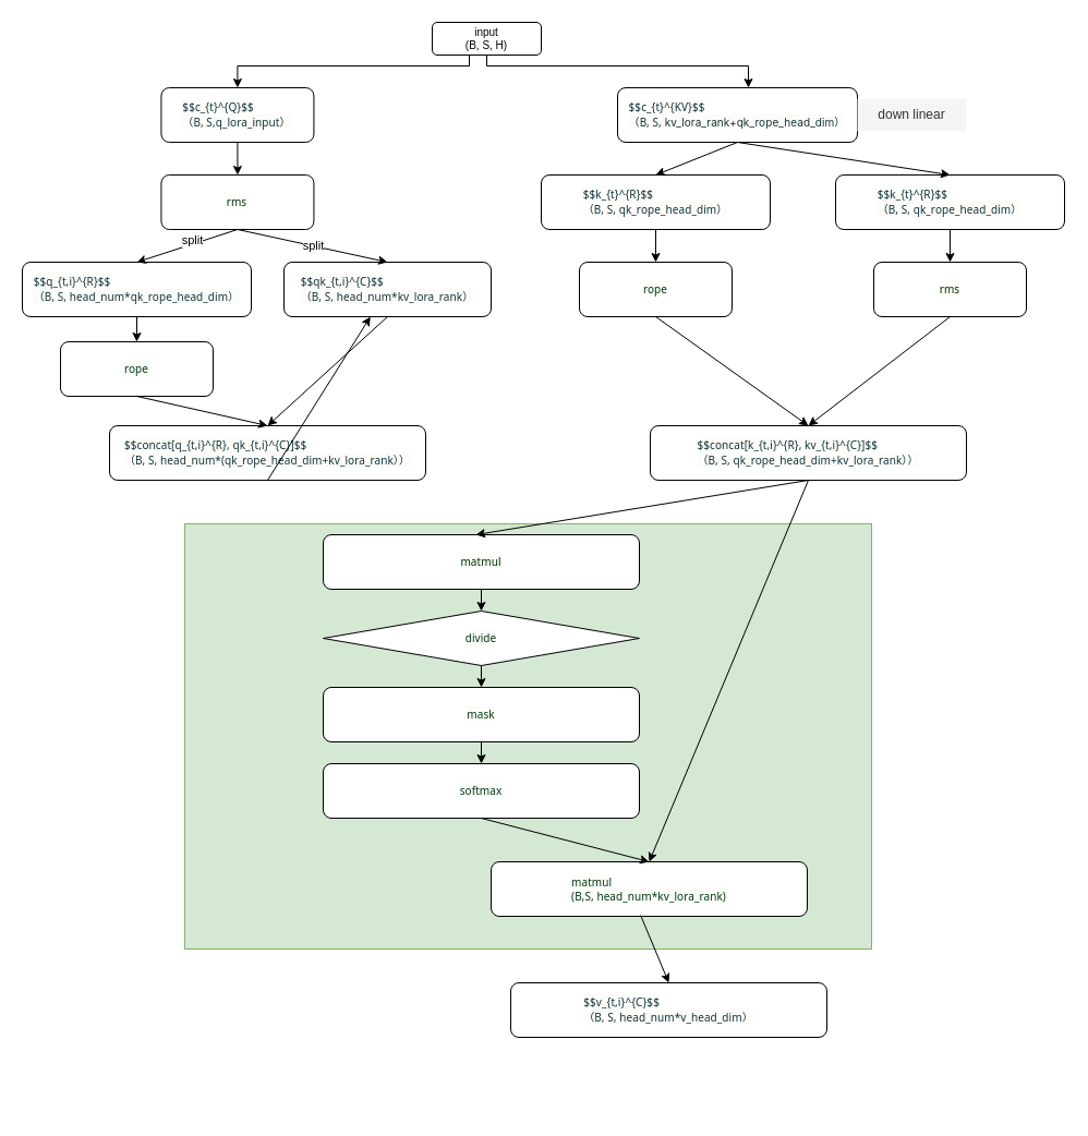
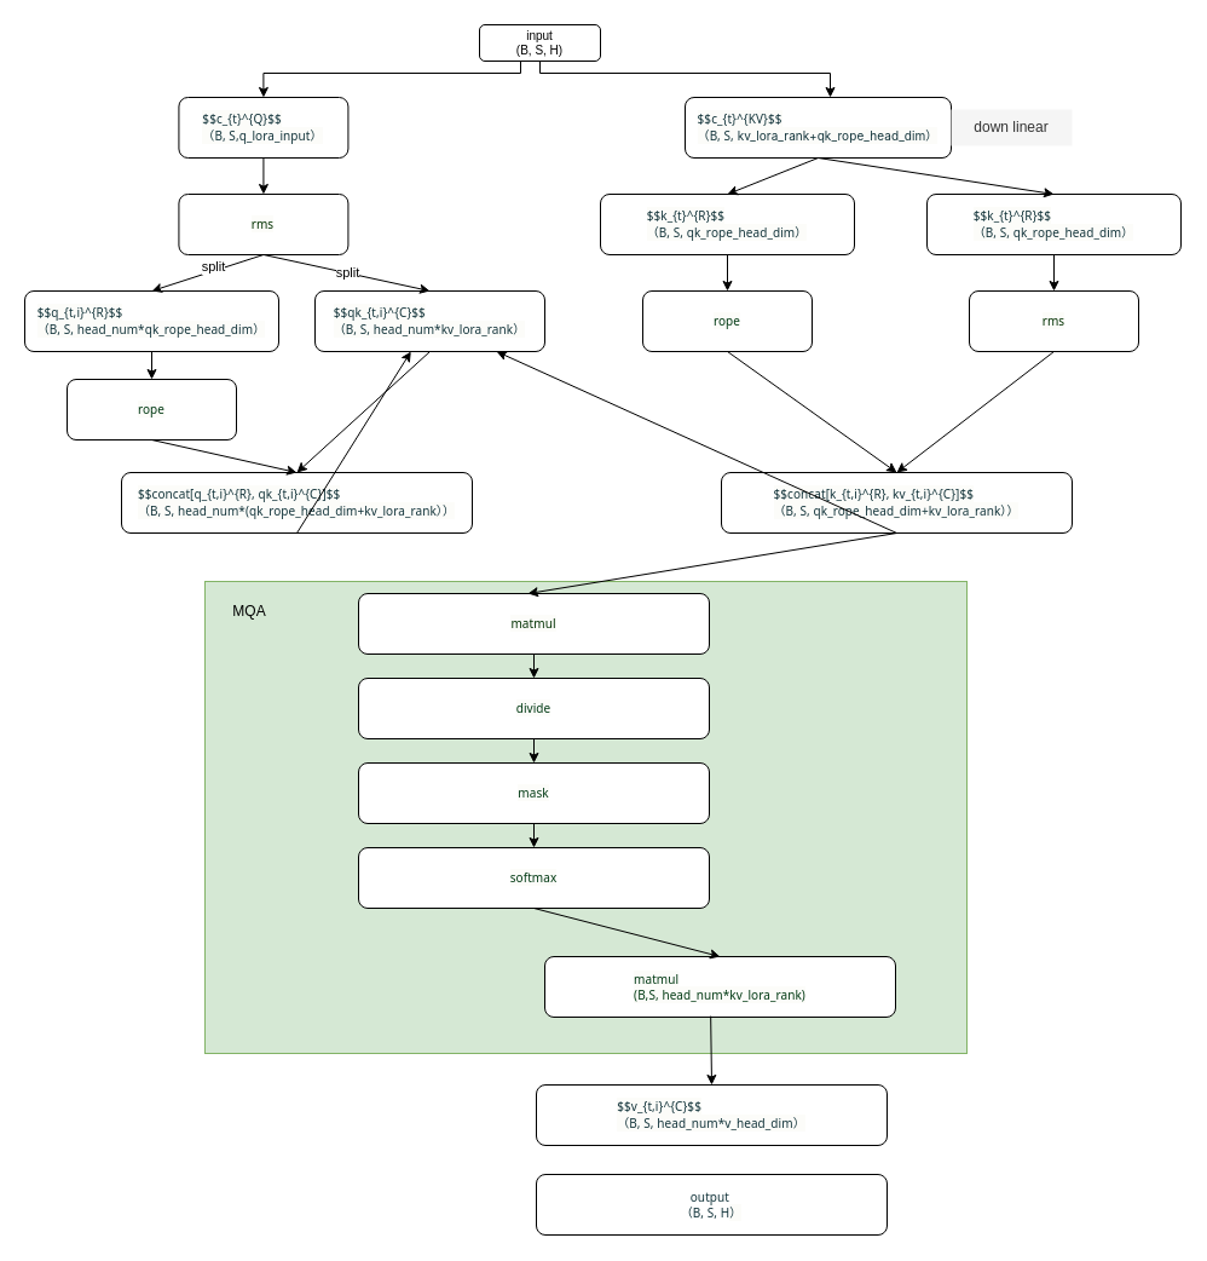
+ <mxCell id="38" value="MQA" style="text;html=1;align=center;verticalAlign=middle;whiteSpace=wrap;rounded=0;" vertex="1" parent="1"><mxGeometry x="176" y="490" width="60" height="30" as="geometry" /></mxCell>
- <mxCell id="19" value="&lt;div style=&quot;text-align: left;&quot;&gt;&lt;font face=&quot;fkGroteskNeue, ui-sans-serif, system-ui, -apple-system, system-ui, Segoe UI, Roboto, Helvetica Neue, Arial, Noto Sans, sans-serif, Apple Color Emoji, Segoe UI Emoji, Segoe UI Symbol, Noto Color Emoji, Hiragino Sans, PingFang SC, Apple SD Gothic Neo, Yu Gothic, Microsoft YaHei, Microsoft JhengHei, Meiryo&quot; color=&quot;#003913&quot;&gt;&lt;span style=&quot;letter-spacing: 0.08px; background-color: oklch(0.99 0.004 106.47);&quot;&gt;divide&lt;/span&gt;&lt;/font&gt;&lt;/div&gt;" style="rhombus;whiteSpace=wrap;html=1;fontSize=10;" parent="1" vertex="1"><mxGeometry x="296" y="560" width="290" height="50" as="geometry" /></mxCell>
+ <mxCell id="19" value="&lt;div style=&quot;text-align: left;&quot;&gt;&lt;font face=&quot;fkGroteskNeue, ui-sans-serif, system-ui, -apple-system, system-ui, Segoe UI, Roboto, Helvetica Neue, Arial, Noto Sans, sans-serif, Apple Color Emoji, Segoe UI Emoji, Segoe UI Symbol, Noto Color Emoji, Hiragino Sans, PingFang SC, Apple SD Gothic Neo, Yu Gothic, Microsoft YaHei, Microsoft JhengHei, Meiryo&quot; color=&quot;#003913&quot;&gt;&lt;span style=&quot;letter-spacing: 0.08px; background-color: oklch(0.99 0.004 106.47);&quot;&gt;divide&lt;/span&gt;&lt;/font&gt;&lt;/div&gt;" style="rounded=1;whiteSpace=wrap;html=1;fontSize=10;" parent="1" vertex="1"><mxGeometry x="296" y="560" width="290" height="50" as="geometry" /></mxCell>
- <mxCell id="37" value="" style="endArrow=classic;html=1;rounded=0;exitX=0.5;exitY=1;exitDx=0;exitDy=0;entryX=0.5;entryY=0;entryDx=0;entryDy=0;" parent="1" source="17" target="22" edge="1"><mxGeometry width="50" height="50" relative="1" as="geometry"><mxPoint x="376" y="530" as="sourcePoint" /><mxPoint x="566" y="790" as="targetPoint" /></mxGeometry></mxCell>
+ <mxCell id="37" value="" style="endArrow=classic;html=1;rounded=0;exitX=0.5;exitY=1;exitDx=0;exitDy=0;" parent="1" source="17" target="10" edge="1"><mxGeometry width="50" height="50" relative="1" as="geometry"><mxPoint x="376" y="530" as="sourcePoint" /><mxPoint x="566" y="790" as="targetPoint" /></mxGeometry></mxCell>
- <mxCell id="40" value="&lt;div style=&quot;text-align: left;&quot;&gt;&lt;font&gt;&lt;span style=&quot;background-color: rgb(255, 255, 255); color: rgb(232, 62, 140); font-family: SFMono-Regular, Menlo, Monaco, Consolas, &amp;quot;Liberation Mono&amp;quot;, &amp;quot;Courier New&amp;quot;, monospace;&quot;&gt;&lt;span style=&quot;color: oklch(0.304 0.04 213.68); font-family: fkGroteskNeue, ui-sans-serif, system-ui, -apple-system, &amp;quot;system-ui&amp;quot;, &amp;quot;Segoe UI&amp;quot;, Roboto, &amp;quot;Helvetica Neue&amp;quot;, Arial, &amp;quot;Noto Sans&amp;quot;, sans-serif, &amp;quot;Apple Color Emoji&amp;quot;, &amp;quot;Segoe UI Emoji&amp;quot;, &amp;quot;Segoe UI Symbol&amp;quot;, &amp;quot;Noto Color Emoji&amp;quot;, &amp;quot;Hiragino Sans&amp;quot;, &amp;quot;PingFang SC&amp;quot;, &amp;quot;Apple SD Gothic Neo&amp;quot;, &amp;quot;Yu Gothic&amp;quot;, &amp;quot;Microsoft YaHei&amp;quot;, &amp;quot;Microsoft JhengHei&amp;quot;, Meiryo; letter-spacing: 0.08px; background-color: oklch(0.99 0.004 106.47);&quot;&gt;$$v_{t,i}^{C}$$&lt;/span&gt;&lt;/span&gt;&lt;/font&gt;&lt;/div&gt;&lt;div style=&quot;text-align: left;&quot;&gt;&lt;font&gt;&lt;span style=&quot;background-color: rgb(255, 255, 255); color: rgb(232, 62, 140); font-family: SFMono-Regular, Menlo, Monaco, Consolas, &amp;quot;Liberation Mono&amp;quot;, &amp;quot;Courier New&amp;quot;, monospace;&quot;&gt;&lt;span style=&quot;color: oklch(0.304 0.04 213.68); font-family: fkGroteskNeue, ui-sans-serif, system-ui, -apple-system, &amp;quot;system-ui&amp;quot;, &amp;quot;Segoe UI&amp;quot;, Roboto, &amp;quot;Helvetica Neue&amp;quot;, Arial, &amp;quot;Noto Sans&amp;quot;, sans-serif, &amp;quot;Apple Color Emoji&amp;quot;, &amp;quot;Segoe UI Emoji&amp;quot;, &amp;quot;Segoe UI Symbol&amp;quot;, &amp;quot;Noto Color Emoji&amp;quot;, &amp;quot;Hiragino Sans&amp;quot;, &amp;quot;PingFang SC&amp;quot;, &amp;quot;Apple SD Gothic Neo&amp;quot;, &amp;quot;Yu Gothic&amp;quot;, &amp;quot;Microsoft YaHei&amp;quot;, &amp;quot;Microsoft JhengHei&amp;quot;, Meiryo; letter-spacing: 0.08px; background-color: oklch(0.99 0.004 106.47);&quot;&gt;&lt;font&gt;（B, S, head_num*v_head_dim&lt;/font&gt;）&lt;/span&gt;&lt;/span&gt;&lt;/font&gt;&lt;/div&gt;" style="rounded=1;whiteSpace=wrap;html=1;fontSize=10;" vertex="1" parent="1"><mxGeometry x="468" y="901" width="290" height="50" as="geometry" /></mxCell>
+ <mxCell id="40" value="&lt;div style=&quot;text-align: left;&quot;&gt;&lt;font&gt;&lt;span style=&quot;background-color: rgb(255, 255, 255); color: rgb(232, 62, 140); font-family: SFMono-Regular, Menlo, Monaco, Consolas, &amp;quot;Liberation Mono&amp;quot;, &amp;quot;Courier New&amp;quot;, monospace;&quot;&gt;&lt;span style=&quot;color: oklch(0.304 0.04 213.68); font-family: fkGroteskNeue, ui-sans-serif, system-ui, -apple-system, &amp;quot;system-ui&amp;quot;, &amp;quot;Segoe UI&amp;quot;, Roboto, &amp;quot;Helvetica Neue&amp;quot;, Arial, &amp;quot;Noto Sans&amp;quot;, sans-serif, &amp;quot;Apple Color Emoji&amp;quot;, &amp;quot;Segoe UI Emoji&amp;quot;, &amp;quot;Segoe UI Symbol&amp;quot;, &amp;quot;Noto Color Emoji&amp;quot;, &amp;quot;Hiragino Sans&amp;quot;, &amp;quot;PingFang SC&amp;quot;, &amp;quot;Apple SD Gothic Neo&amp;quot;, &amp;quot;Yu Gothic&amp;quot;, &amp;quot;Microsoft YaHei&amp;quot;, &amp;quot;Microsoft JhengHei&amp;quot;, Meiryo; letter-spacing: 0.08px; background-color: oklch(0.99 0.004 106.47);&quot;&gt;$$v_{t,i}^{C}$$&lt;/span&gt;&lt;/span&gt;&lt;/font&gt;&lt;/div&gt;&lt;div style=&quot;text-align: left;&quot;&gt;&lt;font&gt;&lt;span style=&quot;background-color: rgb(255, 255, 255); color: rgb(232, 62, 140); font-family: SFMono-Regular, Menlo, Monaco, Consolas, &amp;quot;Liberation Mono&amp;quot;, &amp;quot;Courier New&amp;quot;, monospace;&quot;&gt;&lt;span style=&quot;color: oklch(0.304 0.04 213.68); font-family: fkGroteskNeue, ui-sans-serif, system-ui, -apple-system, &amp;quot;system-ui&amp;quot;, &amp;quot;Segoe UI&amp;quot;, Roboto, &amp;quot;Helvetica Neue&amp;quot;, Arial, &amp;quot;Noto Sans&amp;quot;, sans-serif, &amp;quot;Apple Color Emoji&amp;quot;, &amp;quot;Segoe UI Emoji&amp;quot;, &amp;quot;Segoe UI Symbol&amp;quot;, &amp;quot;Noto Color Emoji&amp;quot;, &amp;quot;Hiragino Sans&amp;quot;, &amp;quot;PingFang SC&amp;quot;, &amp;quot;Apple SD Gothic Neo&amp;quot;, &amp;quot;Yu Gothic&amp;quot;, &amp;quot;Microsoft YaHei&amp;quot;, &amp;quot;Microsoft JhengHei&amp;quot;, Meiryo; letter-spacing: 0.08px; background-color: oklch(0.99 0.004 106.47);&quot;&gt;&lt;font&gt;（B, S, head_num*v_head_dim&lt;/font&gt;）&lt;/span&gt;&lt;/span&gt;&lt;/font&gt;&lt;/div&gt;" style="rounded=1;whiteSpace=wrap;html=1;fontSize=10;" vertex="1" parent="1"><mxGeometry x="443" y="896" width="290" height="50" as="geometry" /></mxCell>
+ <mxCell id="23" value="&lt;div style=&quot;text-align: left;&quot;&gt;&lt;font style=&quot;color: oklch(0.304 0.04 213.68); font-family: fkGroteskNeue, ui-sans-serif, system-ui, -apple-system, &amp;quot;system-ui&amp;quot;, &amp;quot;Segoe UI&amp;quot;, Roboto, &amp;quot;Helvetica Neue&amp;quot;, Arial, &amp;quot;Noto Sans&amp;quot;, sans-serif, &amp;quot;Apple Color Emoji&amp;quot;, &amp;quot;Segoe UI Emoji&amp;quot;, &amp;quot;Segoe UI Symbol&amp;quot;, &amp;quot;Noto Color Emoji&amp;quot;, &amp;quot;Hiragino Sans&amp;quot;, &amp;quot;PingFang SC&amp;quot;, &amp;quot;Apple SD Gothic Neo&amp;quot;, &amp;quot;Yu Gothic&amp;quot;, &amp;quot;Microsoft YaHei&amp;quot;, &amp;quot;Microsoft JhengHei&amp;quot;, Meiryo; letter-spacing: 0.08px;&quot;&gt;&amp;nbsp; &amp;nbsp;output&lt;/font&gt;&lt;/div&gt;&lt;div style=&quot;text-align: left;&quot;&gt;&lt;font style=&quot;color: oklch(0.304 0.04 213.68); font-family: fkGroteskNeue, ui-sans-serif, system-ui, -apple-system, &amp;quot;system-ui&amp;quot;, &amp;quot;Segoe UI&amp;quot;, Roboto, &amp;quot;Helvetica Neue&amp;quot;, Arial, &amp;quot;Noto Sans&amp;quot;, sans-serif, &amp;quot;Apple Color Emoji&amp;quot;, &amp;quot;Segoe UI Emoji&amp;quot;, &amp;quot;Segoe UI Symbol&amp;quot;, &amp;quot;Noto Color Emoji&amp;quot;, &amp;quot;Hiragino Sans&amp;quot;, &amp;quot;PingFang SC&amp;quot;, &amp;quot;Apple SD Gothic Neo&amp;quot;, &amp;quot;Yu Gothic&amp;quot;, &amp;quot;Microsoft YaHei&amp;quot;, &amp;quot;Microsoft JhengHei&amp;quot;, Meiryo; letter-spacing: 0.08px;&quot;&gt;（B, S, H&lt;/font&gt;&lt;span style=&quot;color: oklch(0.304 0.04 213.68); font-family: fkGroteskNeue, ui-sans-serif, system-ui, -apple-system, &amp;quot;system-ui&amp;quot;, &amp;quot;Segoe UI&amp;quot;, Roboto, &amp;quot;Helvetica Neue&amp;quot;, Arial, &amp;quot;Noto Sans&amp;quot;, sans-serif, &amp;quot;Apple Color Emoji&amp;quot;, &amp;quot;Segoe UI Emoji&amp;quot;, &amp;quot;Segoe UI Symbol&amp;quot;, &amp;quot;Noto Color Emoji&amp;quot;, &amp;quot;Hiragino Sans&amp;quot;, &amp;quot;PingFang SC&amp;quot;, &amp;quot;Apple SD Gothic Neo&amp;quot;, &amp;quot;Yu Gothic&amp;quot;, &amp;quot;Microsoft YaHei&amp;quot;, &amp;quot;Microsoft JhengHei&amp;quot;, Meiryo; letter-spacing: 0.08px; background-color: oklch(0.99 0.004 106.47);&quot;&gt;）&lt;/span&gt;&lt;/div&gt;" style="rounded=1;whiteSpace=wrap;html=1;fontSize=10;" parent="1" vertex="1"><mxGeometry x="443" y="970" width="290" height="50" as="geometry" /></mxCell>
